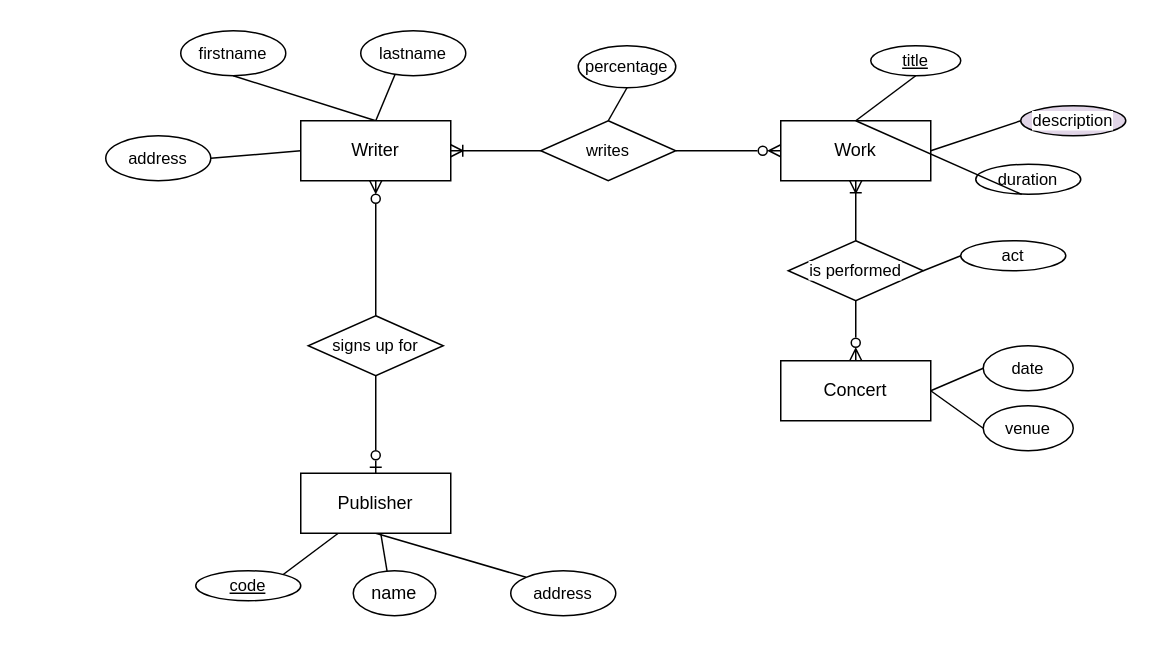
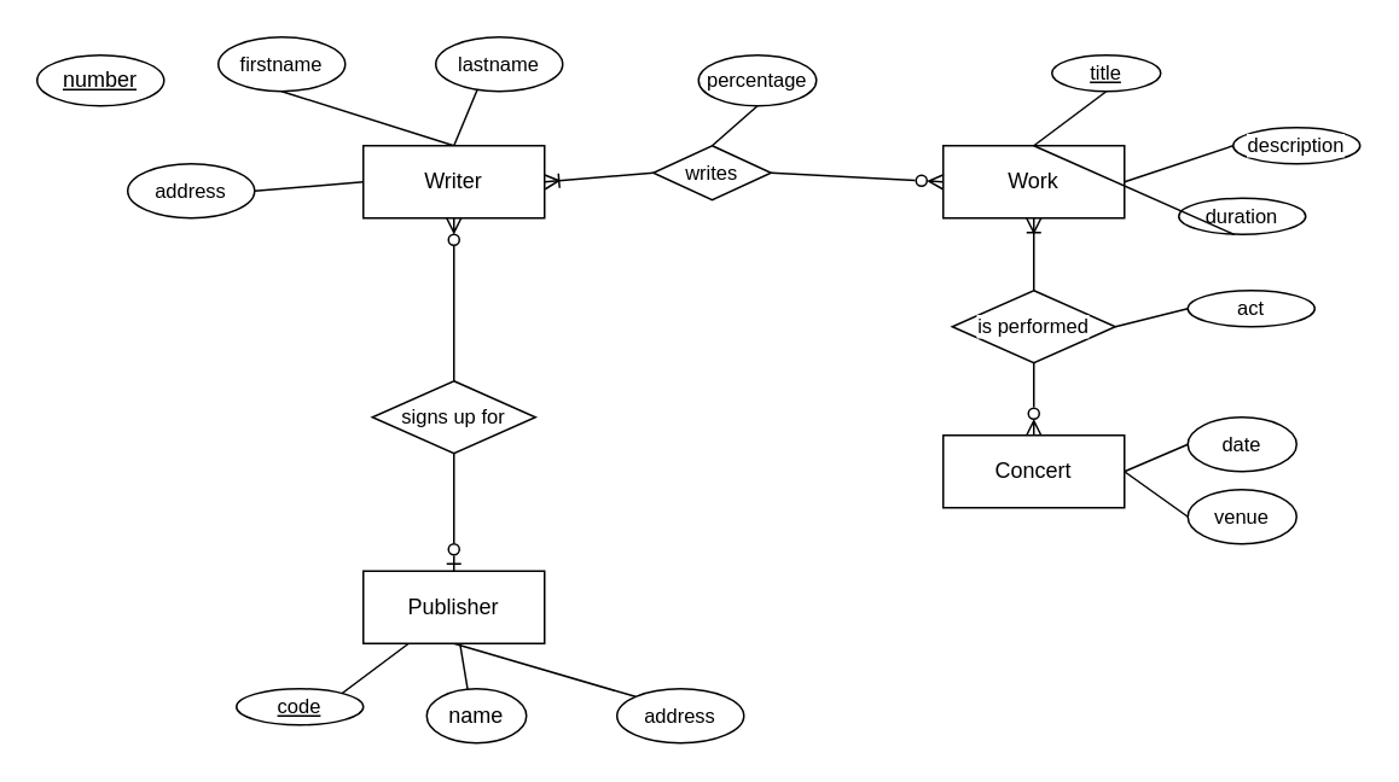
+ <mxCell id="19" value="&lt;u&gt;number&lt;/u&gt;" style="ellipse;whiteSpace=wrap;html=1;align=center;" vertex="1" parent="1"><mxGeometry x="20" y="30" width="70" height="28" as="geometry" /></mxCell>
- <mxCell id="33" value="description" style="ellipse;whiteSpace=wrap;html=1;align=center;fontFamily=Helvetica;fontSize=11;fontColor=default;labelBackgroundColor=default;fillColor=#e1d5e7;" vertex="1" parent="1"><mxGeometry x="680" y="70" width="70" height="20" as="geometry" /></mxCell>
+ <mxCell id="33" value="description" style="ellipse;whiteSpace=wrap;html=1;align=center;fontFamily=Helvetica;fontSize=11;fontColor=default;labelBackgroundColor=default;" vertex="1" parent="1"><mxGeometry x="680" y="70" width="70" height="20" as="geometry" /></mxCell>
- <mxCell id="28" value="writes" style="shape=rhombus;perimeter=rhombusPerimeter;whiteSpace=wrap;html=1;align=center;fontFamily=Helvetica;fontSize=11;fontColor=default;labelBackgroundColor=default;" vertex="1" parent="1"><mxGeometry x="360" y="80" width="90" height="40" as="geometry" /></mxCell>
+ <mxCell id="28" value="writes" style="shape=rhombus;perimeter=rhombusPerimeter;whiteSpace=wrap;html=1;align=center;fontFamily=Helvetica;fontSize=11;fontColor=default;labelBackgroundColor=default;" vertex="1" parent="1"><mxGeometry x="360" y="80" width="65" height="30" as="geometry" /></mxCell>
- <mxCell id="39" value="act" style="ellipse;whiteSpace=wrap;html=1;align=center;fontFamily=Helvetica;fontSize=11;fontColor=default;labelBackgroundColor=default;" vertex="1" parent="1"><mxGeometry x="640" y="160" width="70" height="20" as="geometry" /></mxCell>
+ <mxCell id="39" value="act" style="ellipse;whiteSpace=wrap;html=1;align=center;fontFamily=Helvetica;fontSize=11;fontColor=default;labelBackgroundColor=default;" vertex="1" parent="1"><mxGeometry x="655" y="160" width="70" height="20" as="geometry" /></mxCell>
